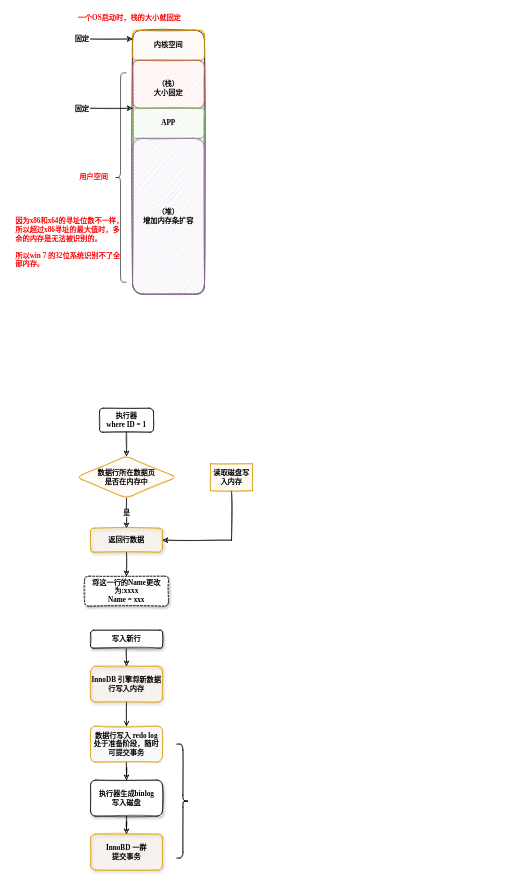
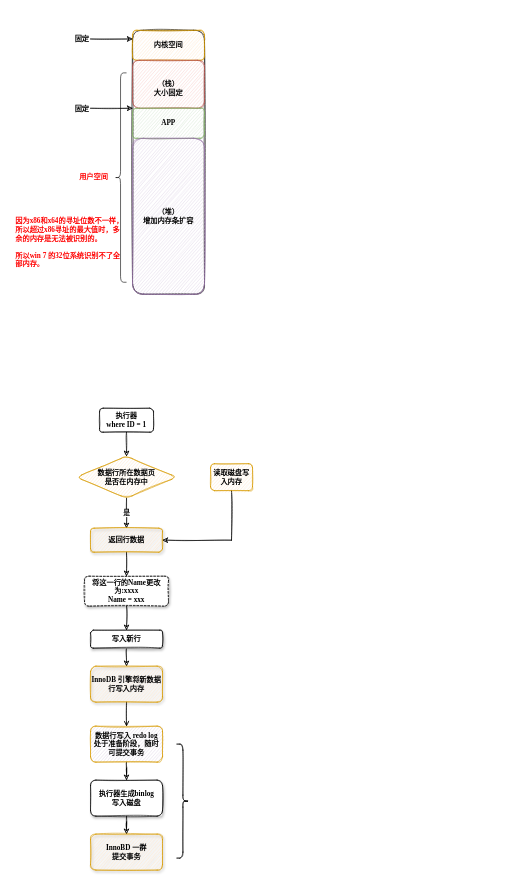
- <mxCell id="10" value="一个OS启动时，栈的大小就固定" style="text;html=1;strokeColor=none;fillColor=none;align=center;verticalAlign=middle;whiteSpace=wrap;rounded=0;fontStyle=1;fontColor=#FF0000;sketch=1;fontFamily=Comic Sans MS;" vertex="1" parent="1"><mxGeometry x="90" y="20" width="250" height="20" as="geometry" /></mxCell>
- <mxCell id="21" value="读取磁盘写入内存" style="whiteSpace=wrap;html=1;fontFamily=Comic Sans MS;fontStyle=1;fillColor=#ffe6cc;strokeColor=#d79b00;shadow=0;sketch=1;rounded=0;" vertex="1" parent="1"><mxGeometry x="350" y="772.5" width="70" height="45" as="geometry" /></mxCell>
+ <mxCell id="21" value="读取磁盘写入内存" style="rounded=1;whiteSpace=wrap;html=1;fontFamily=Comic Sans MS;fontStyle=1;fillColor=#ffe6cc;strokeColor=#d79b00;shadow=0;sketch=1;" vertex="1" parent="1"><mxGeometry x="350" y="772.5" width="70" height="45" as="geometry" /></mxCell>
+ <mxCell id="24" style="edgeStyle=orthogonalEdgeStyle;rounded=0;sketch=1;orthogonalLoop=1;jettySize=auto;html=1;exitX=0.5;exitY=1;exitDx=0;exitDy=0;entryX=0.5;entryY=0;entryDx=0;entryDy=0;fontFamily=Comic Sans MS;fontColor=#000000;fontStyle=1" edge="1" parent="1" source="25" target="27"><mxGeometry relative="1" as="geometry" /></mxCell>
